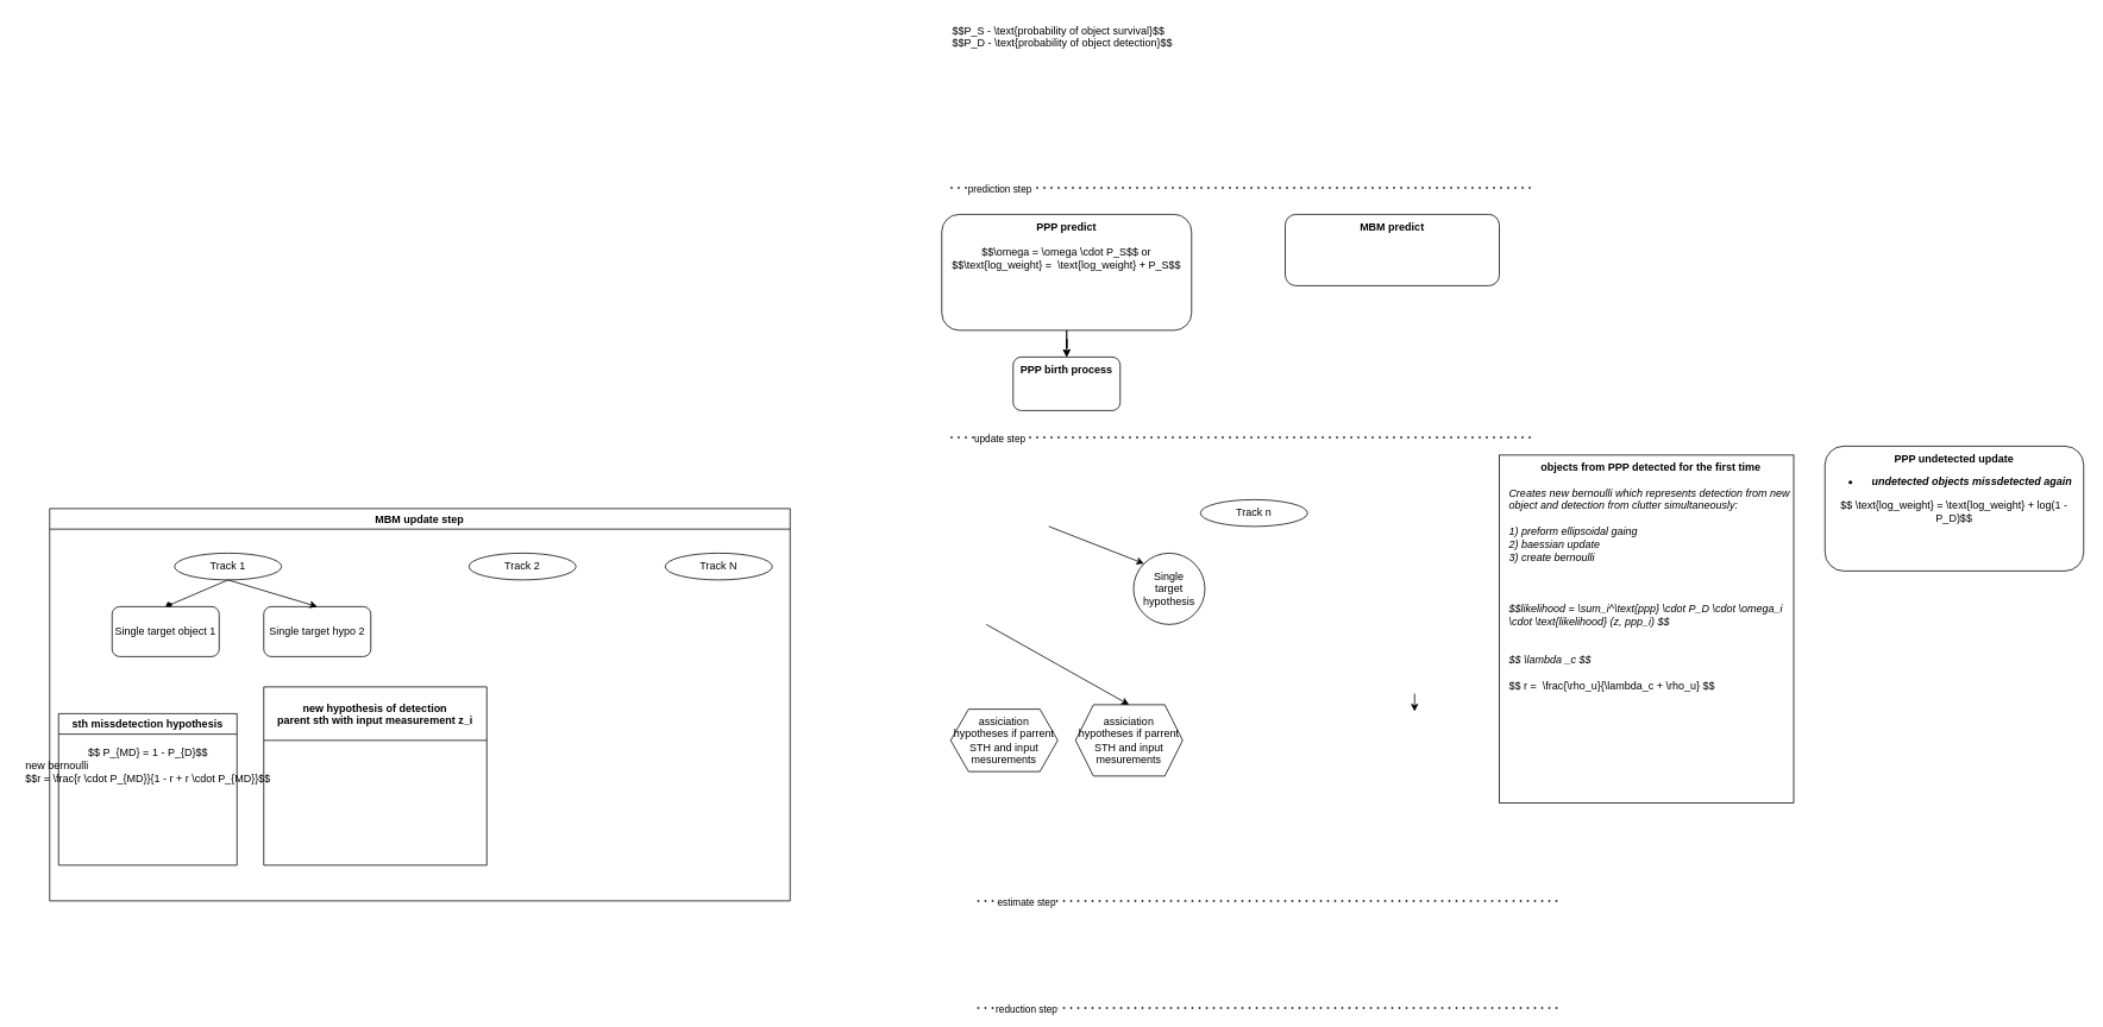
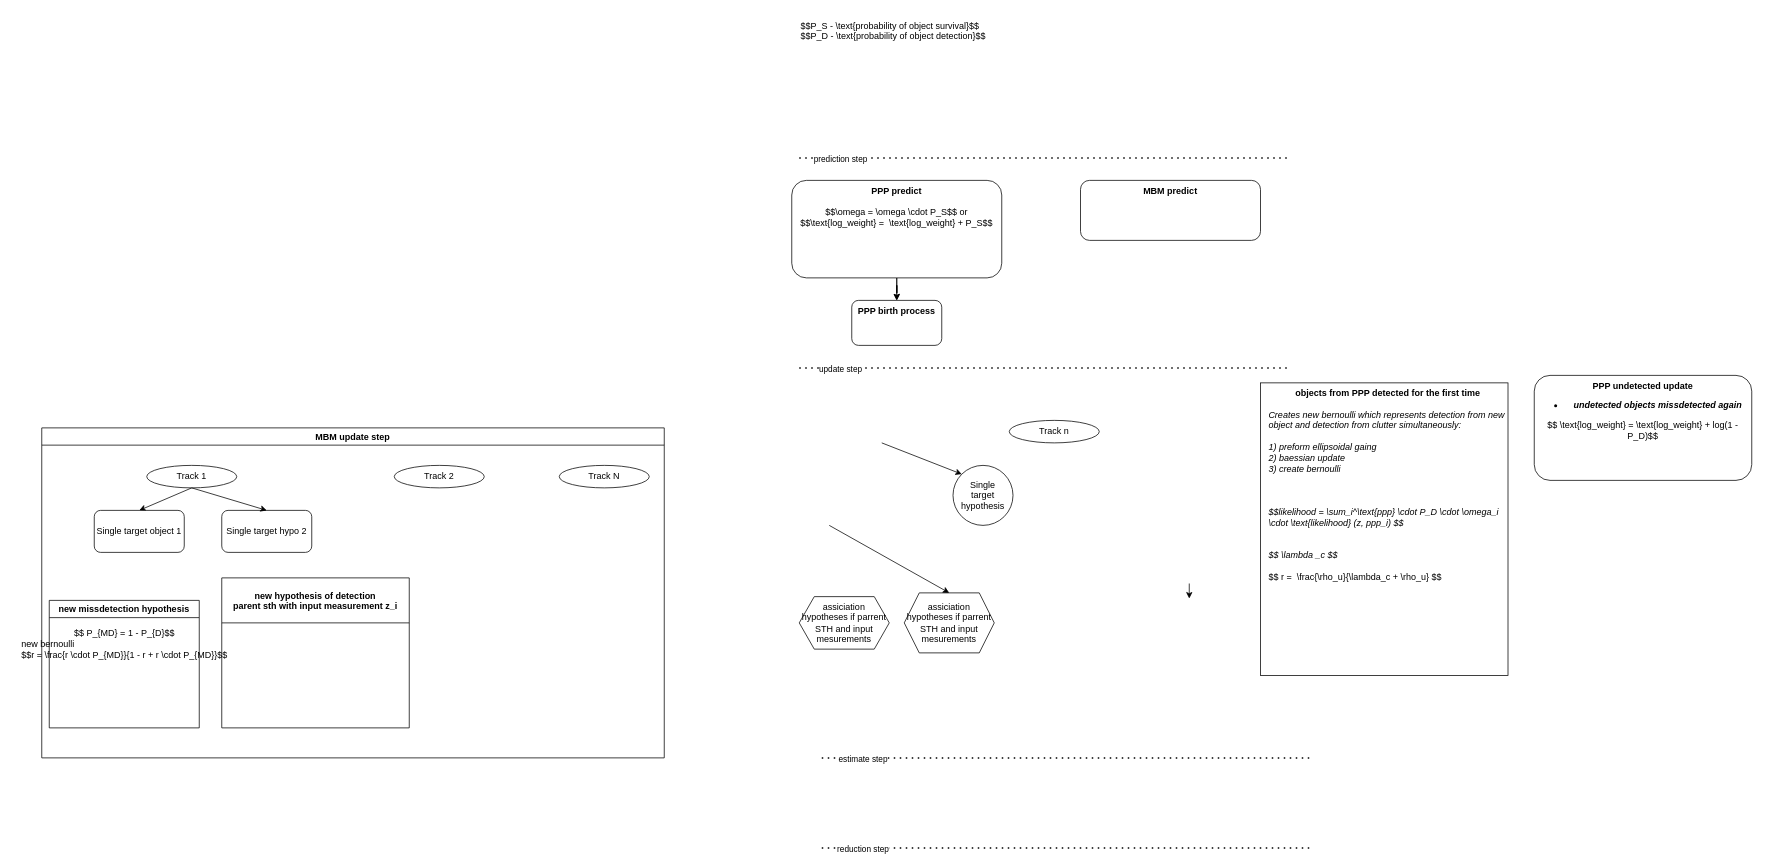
- <mxCell id="30" value="" style="endArrow=diamond;html=1;exitX=0.5;exitY=1;exitDx=0;exitDy=0;entryX=0.5;entryY=0;entryDx=0;entryDy=0;" edge="1" parent="26" source="27" target="31"><mxGeometry width="50" height="50" relative="1" as="geometry"><mxPoint x="1410" y="40" as="sourcePoint" /><mxPoint x="73" y="160" as="targetPoint" /></mxGeometry></mxCell>
+ <mxCell id="30" value="" style="endArrow=classic;html=1;exitX=0.5;exitY=1;exitDx=0;exitDy=0;entryX=0.5;entryY=0;entryDx=0;entryDy=0;" edge="1" parent="26" source="27" target="31"><mxGeometry width="50" height="50" relative="1" as="geometry"><mxPoint x="1410" y="40" as="sourcePoint" /><mxPoint x="73" y="160" as="targetPoint" /></mxGeometry></mxCell>
- <mxCell id="34" value="sth missdetection hypothesis" style="swimlane;" vertex="1" parent="26"><mxGeometry x="10" y="230" width="200" height="170" as="geometry" /></mxCell>
+ <mxCell id="34" value="new missdetection hypothesis" style="swimlane;" vertex="1" parent="26"><mxGeometry x="10" y="230" width="200" height="170" as="geometry" /></mxCell>
